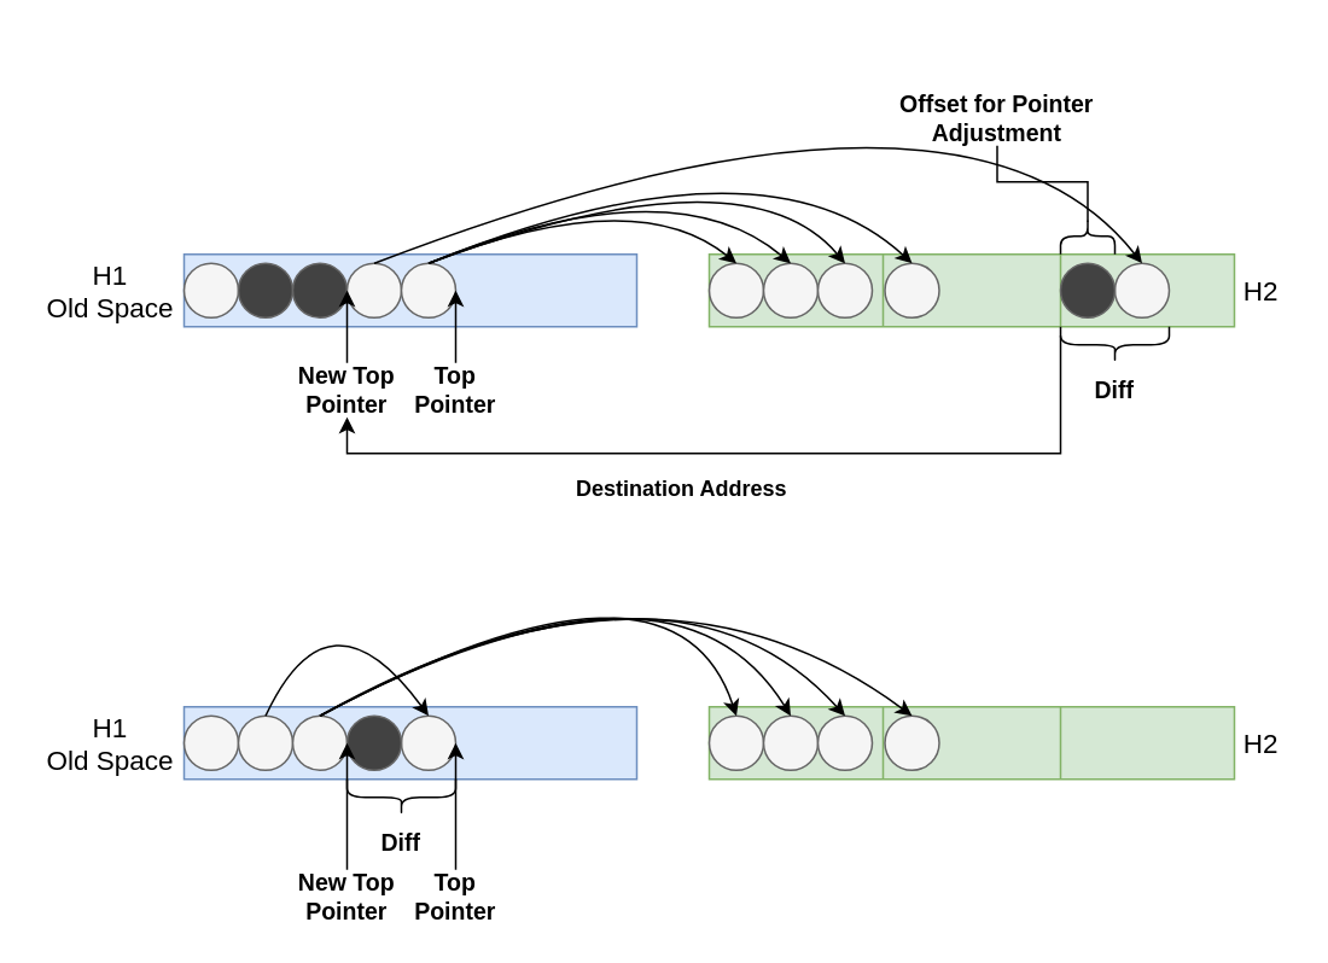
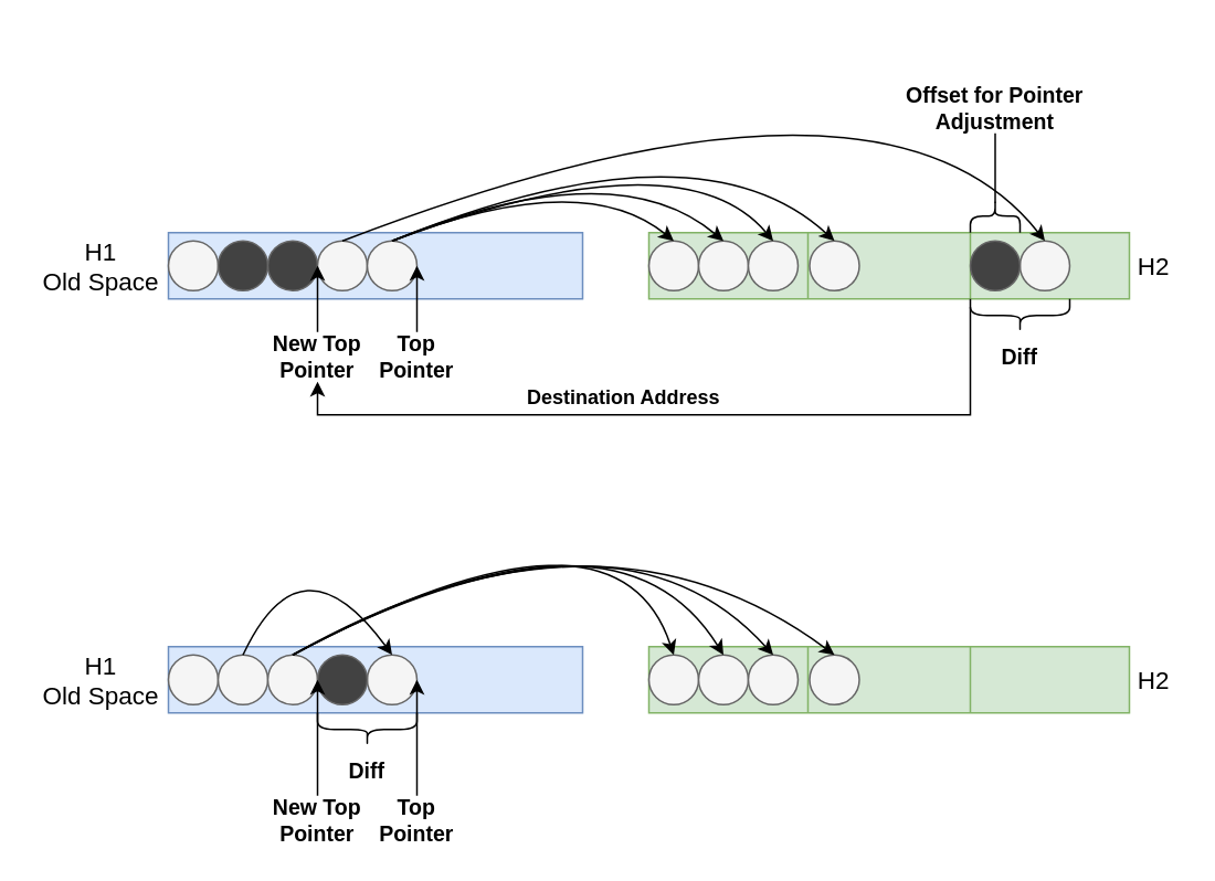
- <mxCell id="63" value="&lt;b&gt;&lt;font style=&quot;font-size: 13px;&quot;&gt;Offset for Pointer Adjustment&lt;/font&gt;&lt;/b&gt;" style="text;html=1;align=center;verticalAlign=middle;whiteSpace=wrap;rounded=0;" parent="1" vertex="1"><mxGeometry x="485" y="50" width="130" height="30" as="geometry" /></mxCell>
+ <mxCell id="63" value="&lt;b&gt;&lt;font style=&quot;font-size: 13px;&quot;&gt;Offset for Pointer Adjustment&lt;/font&gt;&lt;/b&gt;" style="text;html=1;align=center;verticalAlign=middle;whiteSpace=wrap;rounded=0;" parent="1" vertex="1"><mxGeometry x="535" y="50" width="130" height="30" as="geometry" /></mxCell>
- <mxCell id="64" value="&lt;b&gt;Destination Address&lt;/b&gt;" style="text;html=1;align=center;verticalAlign=middle;whiteSpace=wrap;rounded=0;" parent="1" vertex="1"><mxGeometry x="316" y="255" width="120" height="30" as="geometry" /></mxCell>
+ <mxCell id="64" value="&lt;b&gt;Destination Address&lt;/b&gt;" style="text;html=1;align=center;verticalAlign=middle;whiteSpace=wrap;rounded=0;" parent="1" vertex="1"><mxGeometry x="316" y="225" width="120" height="30" as="geometry" /></mxCell>
